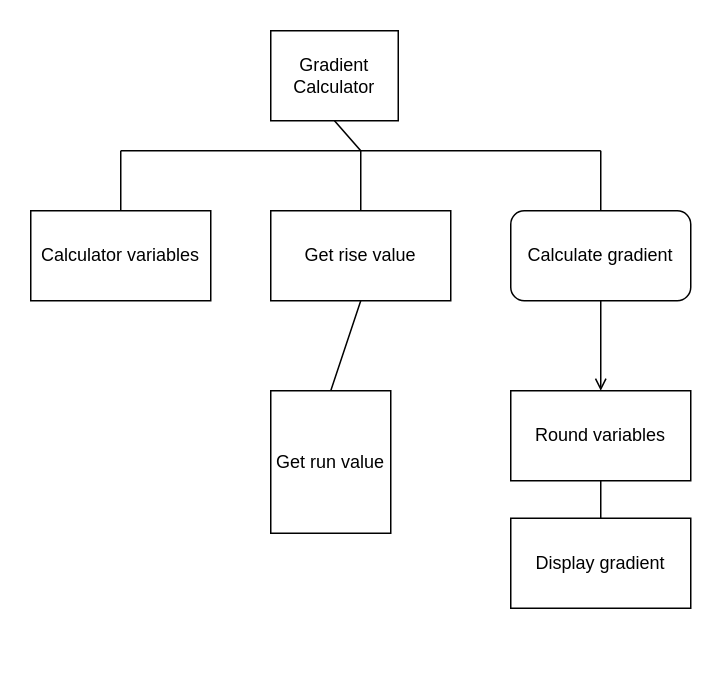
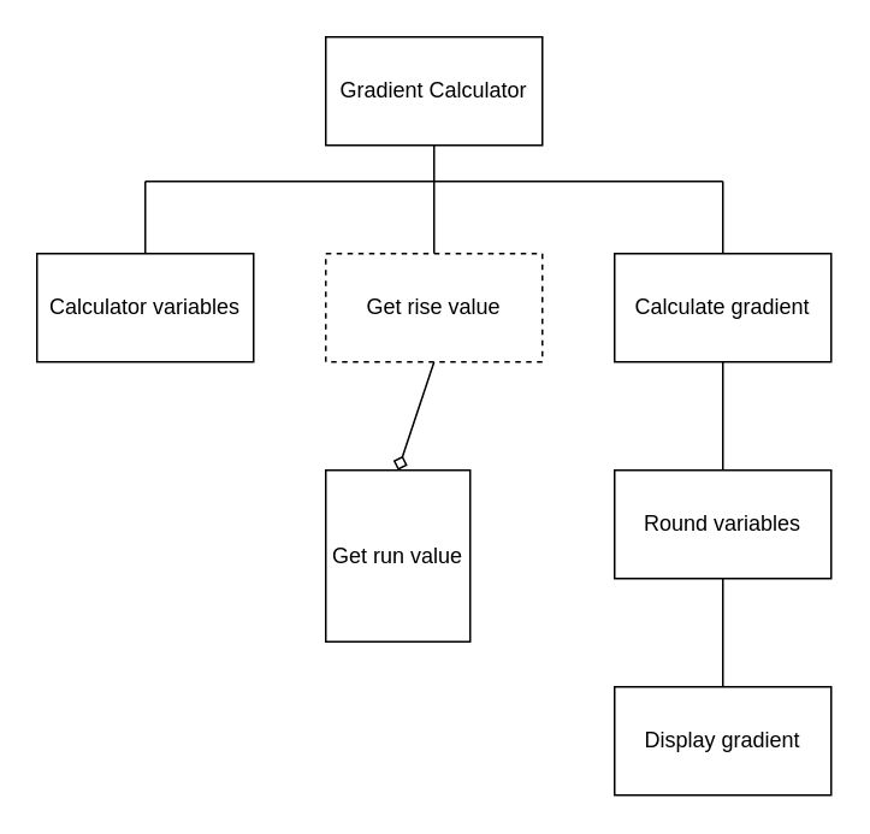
- <mxCell id="3" value="Gradient Calculator" style="rounded=0;whiteSpace=wrap;html=1;" parent="1" vertex="1"><mxGeometry x="180" y="20" width="85" height="60" as="geometry" /></mxCell>
+ <mxCell id="3" value="Gradient Calculator" style="rounded=0;whiteSpace=wrap;html=1;" parent="1" vertex="1"><mxGeometry x="180" y="20" width="120" height="60" as="geometry" /></mxCell>
- <mxCell id="11" value="Get rise value" style="rounded=0;whiteSpace=wrap;html=1;" parent="1" vertex="1"><mxGeometry x="180" y="140" width="120" height="60" as="geometry" /></mxCell>
+ <mxCell id="11" value="Get rise value" style="rounded=0;whiteSpace=wrap;html=1;dashed=1;" parent="1" vertex="1"><mxGeometry x="180" y="140" width="120" height="60" as="geometry" /></mxCell>
- <mxCell id="8" value="Calculate gradient" style="whiteSpace=wrap;html=1;rounded=1;" parent="1" vertex="1"><mxGeometry x="340" y="140" width="120" height="60" as="geometry" /></mxCell>
+ <mxCell id="8" value="Calculate gradient" style="rounded=0;whiteSpace=wrap;html=1;" parent="1" vertex="1"><mxGeometry x="340" y="140" width="120" height="60" as="geometry" /></mxCell>
- <mxCell id="7" style="edgeStyle=orthogonalEdgeStyle;rounded=0;orthogonalLoop=1;jettySize=auto;html=1;exitX=0.5;exitY=1;exitDx=0;exitDy=0;entryX=0.5;entryY=0;entryDx=0;entryDy=0;endArrow=open;endFill=0;" edge="1" parent="1" source="8" target="16"><mxGeometry relative="1" as="geometry" /></mxCell>
+ <mxCell id="7" style="edgeStyle=orthogonalEdgeStyle;rounded=0;orthogonalLoop=1;jettySize=auto;html=1;exitX=0.5;exitY=1;exitDx=0;exitDy=0;entryX=0.5;entryY=0;entryDx=0;entryDy=0;endArrow=none;endFill=0;" edge="1" parent="1" source="8" target="16"><mxGeometry relative="1" as="geometry" /></mxCell>
- <mxCell id="9" style="rounded=0;orthogonalLoop=1;jettySize=auto;html=1;exitX=0.5;exitY=1;exitDx=0;exitDy=0;entryX=0.5;entryY=0;entryDx=0;entryDy=0;endArrow=none;endFill=0;" parent="1" source="11" target="12" edge="1"><mxGeometry relative="1" as="geometry" /></mxCell>
+ <mxCell id="9" style="rounded=0;orthogonalLoop=1;jettySize=auto;html=1;exitX=0.5;exitY=1;exitDx=0;exitDy=0;entryX=0.5;entryY=0;entryDx=0;entryDy=0;endArrow=diamond;endFill=0;" parent="1" source="11" target="12" edge="1"><mxGeometry relative="1" as="geometry" /></mxCell>
- <mxCell id="13" value="Display gradient" style="rounded=0;whiteSpace=wrap;html=1;" parent="1" vertex="1"><mxGeometry x="340" y="345" width="120" height="60" as="geometry" /></mxCell>
+ <mxCell id="13" value="Display gradient" style="rounded=0;whiteSpace=wrap;html=1;" parent="1" vertex="1"><mxGeometry x="340" y="380" width="120" height="60" as="geometry" /></mxCell>
